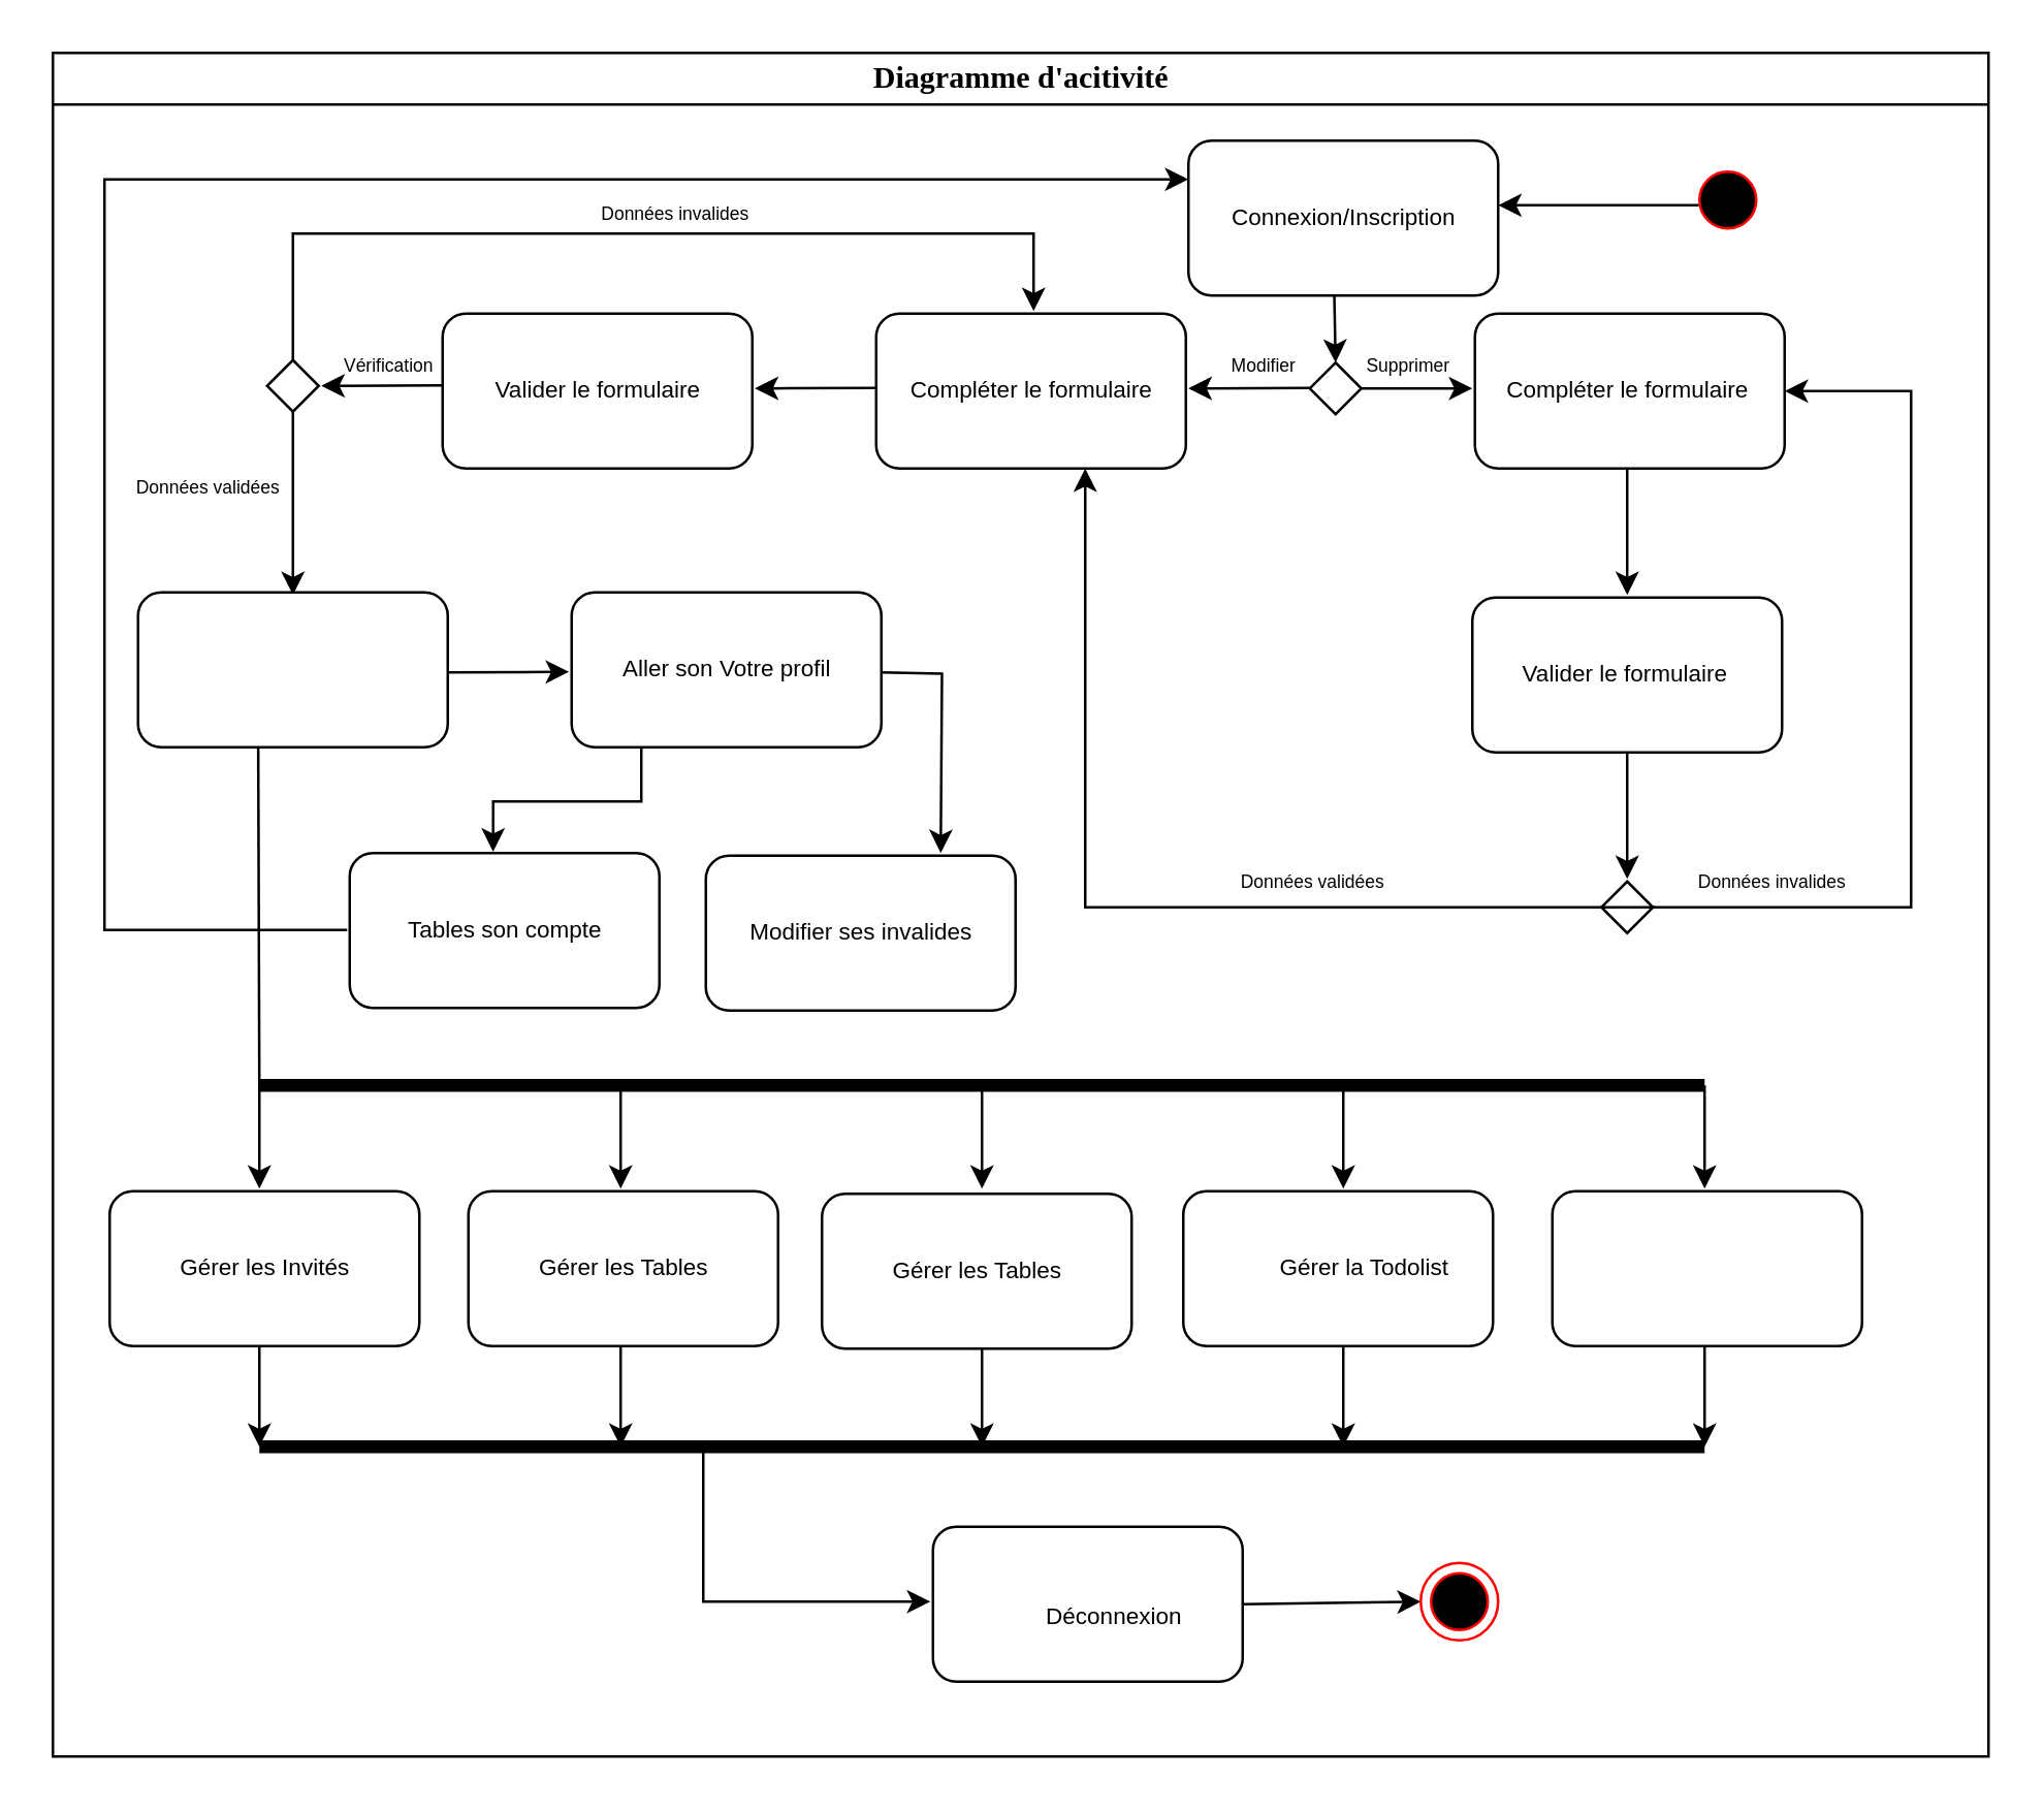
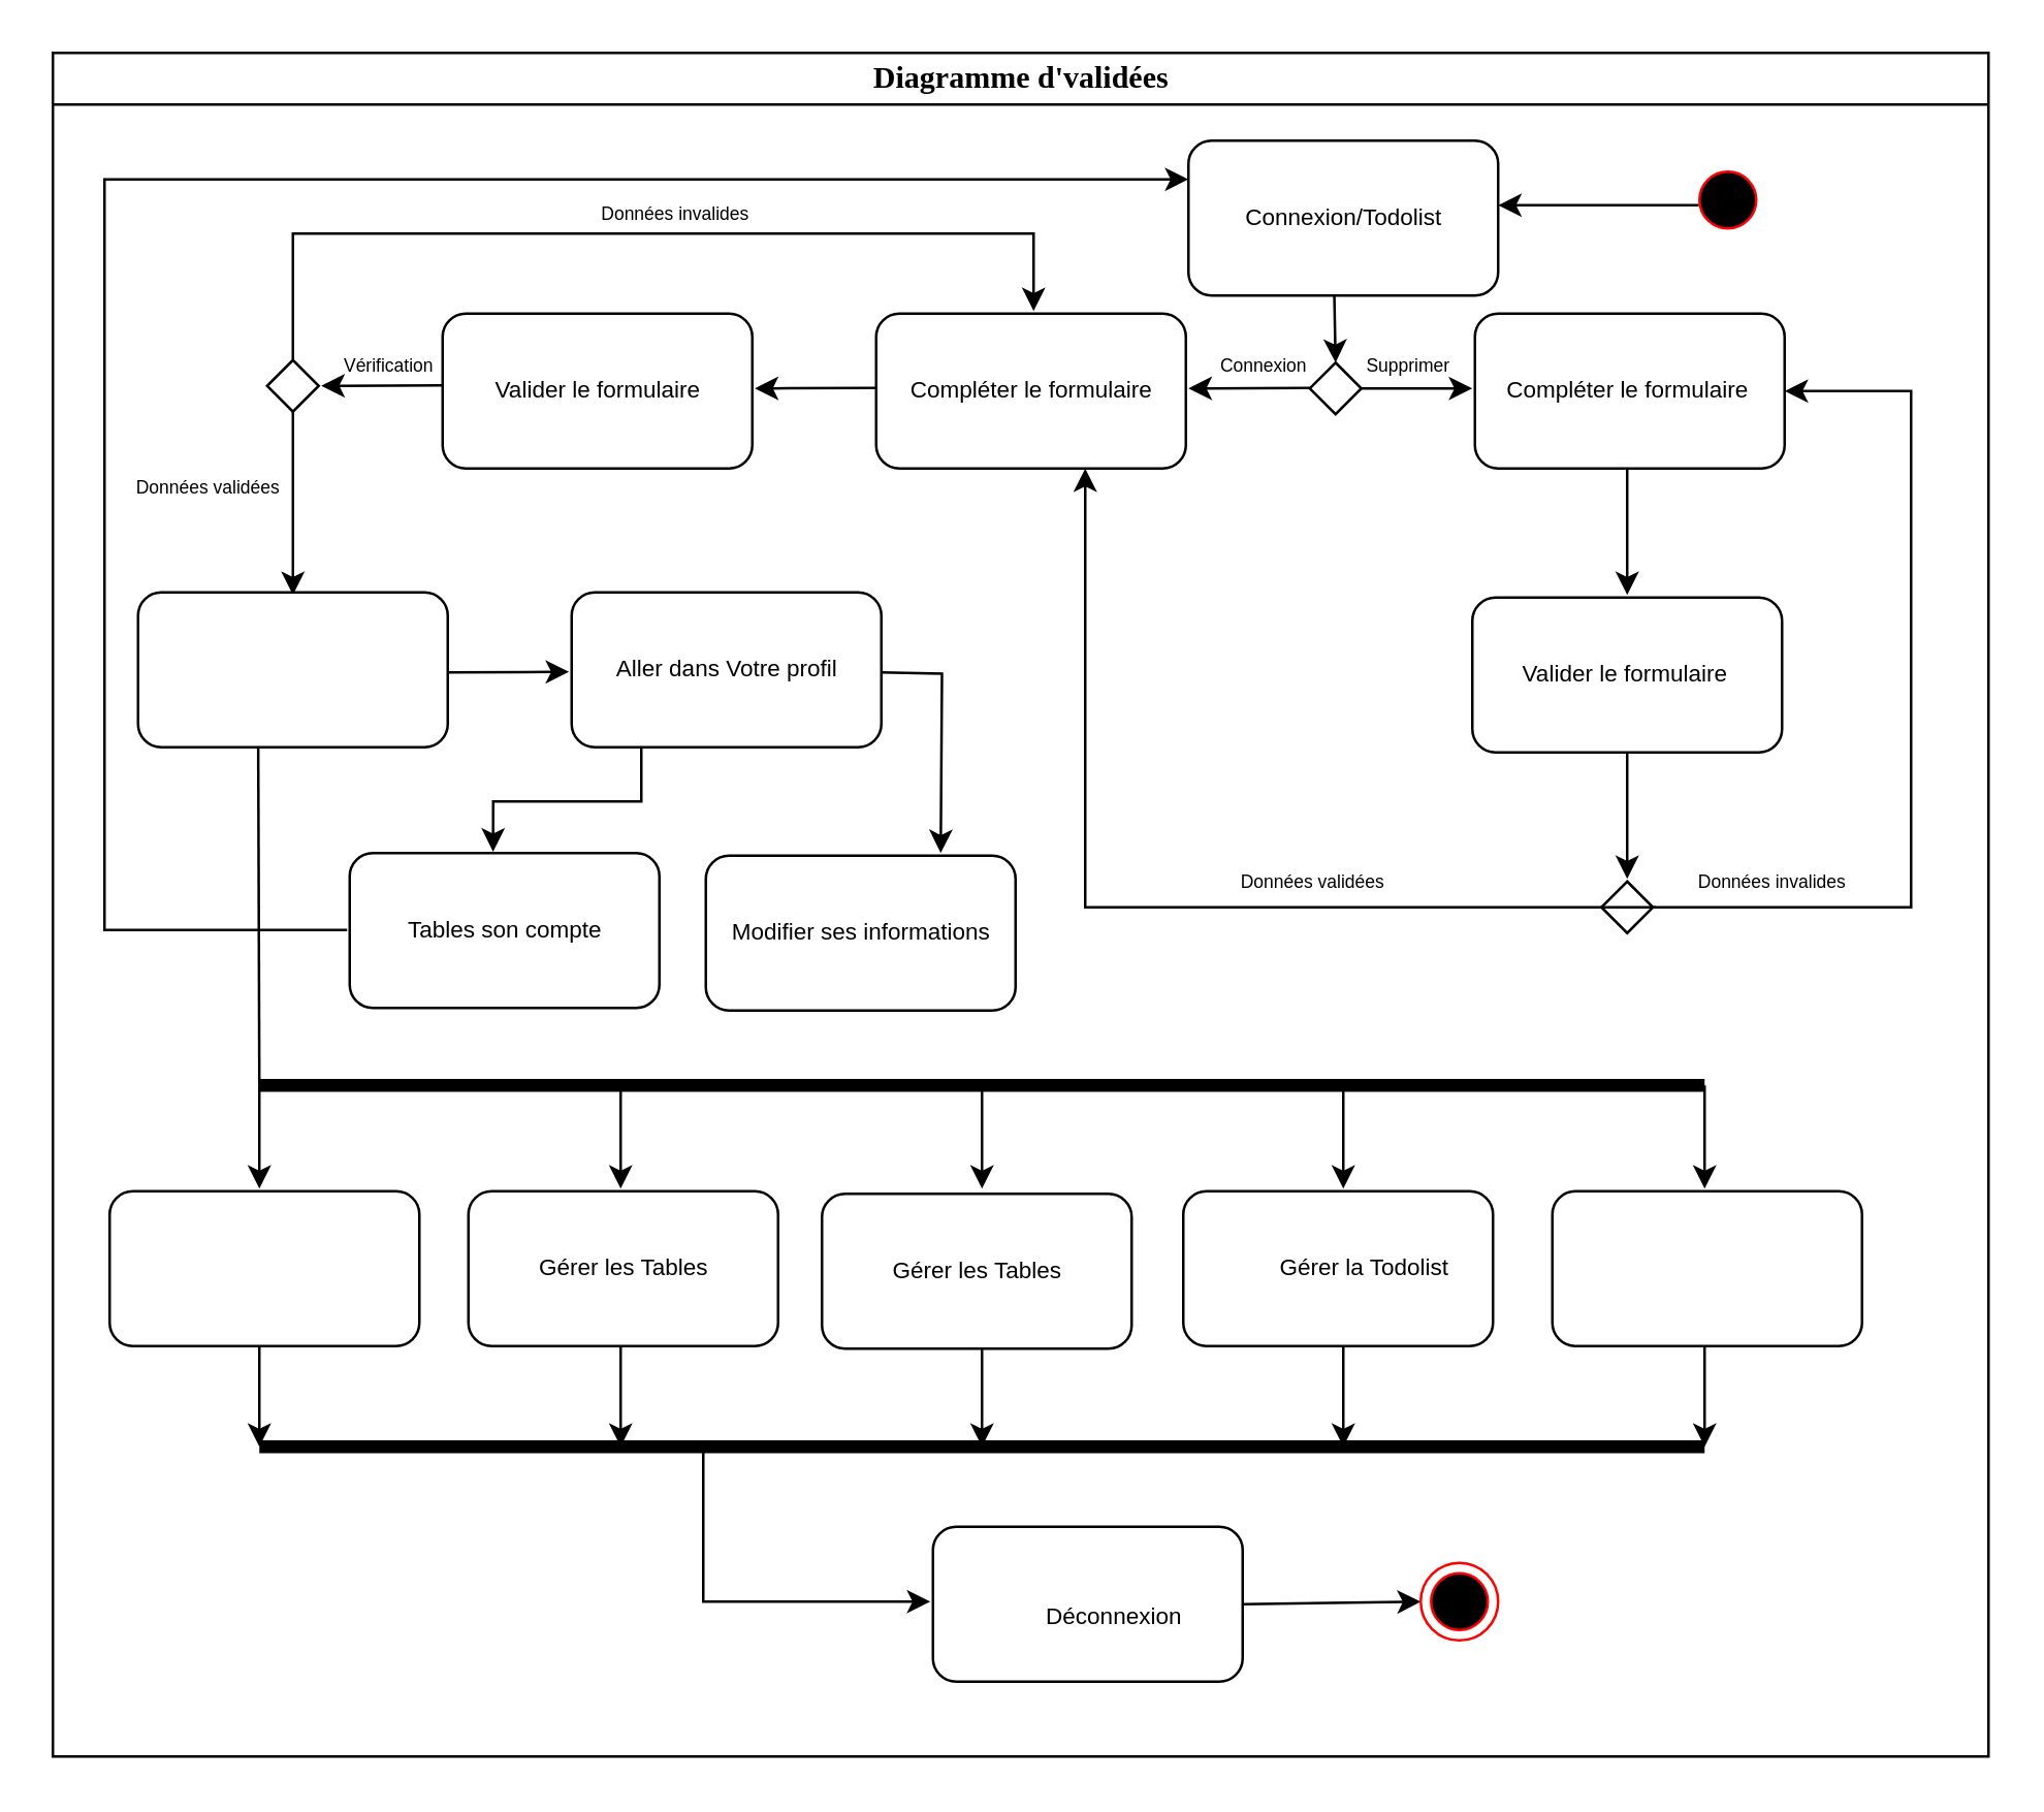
- <mxCell id="2" value="Diagramme d'acitivité" style="swimlane;html=1;childLayout=stackLayout;startSize=20;rounded=0;shadow=0;comic=0;labelBackgroundColor=none;strokeWidth=1;fontFamily=Verdana;fontSize=12;align=center;" parent="1" vertex="1"><mxGeometry x="20" y="20" width="750" height="660" as="geometry" /></mxCell>
+ <mxCell id="2" value="Diagramme d'validées" style="swimlane;html=1;childLayout=stackLayout;startSize=20;rounded=0;shadow=0;comic=0;labelBackgroundColor=none;strokeWidth=1;fontFamily=Verdana;fontSize=12;align=center;" parent="1" vertex="1"><mxGeometry x="20" y="20" width="750" height="660" as="geometry" /></mxCell>
- <mxCell id="25" value="Connexion/Inscription" style="text;html=1;resizable=0;autosize=1;align=center;verticalAlign=middle;points=[];fillColor=none;strokeColor=none;rounded=0;fontSize=9;" vertex="1" parent="1"><mxGeometry x="465" y="74" width="110" height="20" as="geometry" /></mxCell>
+ <mxCell id="25" value="Connexion/Todolist" style="text;html=1;resizable=0;autosize=1;align=center;verticalAlign=middle;points=[];fillColor=none;strokeColor=none;rounded=0;fontSize=9;" vertex="1" parent="1"><mxGeometry x="465" y="74" width="110" height="20" as="geometry" /></mxCell>
- <mxCell id="28" value="Modifier" style="text;html=1;resizable=0;autosize=1;align=center;verticalAlign=middle;points=[];fillColor=none;strokeColor=none;rounded=0;fontSize=7;" vertex="1" parent="1"><mxGeometry x="459" y="132" width="60" height="20" as="geometry" /></mxCell>
+ <mxCell id="28" value="Connexion" style="text;html=1;resizable=0;autosize=1;align=center;verticalAlign=middle;points=[];fillColor=none;strokeColor=none;rounded=0;fontSize=7;" vertex="1" parent="1"><mxGeometry x="459" y="132" width="60" height="20" as="geometry" /></mxCell>
- <mxCell id="52" value="Aller son Votre profil" style="text;html=1;resizable=0;autosize=1;align=center;verticalAlign=middle;points=[];fillColor=none;strokeColor=none;rounded=0;fontSize=9;" vertex="1" parent="1"><mxGeometry x="226" y="249" width="110" height="20" as="geometry" /></mxCell>
+ <mxCell id="52" value="Aller dans Votre profil" style="text;html=1;resizable=0;autosize=1;align=center;verticalAlign=middle;points=[];fillColor=none;strokeColor=none;rounded=0;fontSize=9;" vertex="1" parent="1"><mxGeometry x="226" y="249" width="110" height="20" as="geometry" /></mxCell>
- <mxCell id="54" value="Modifier ses invalides" style="text;html=1;resizable=0;autosize=1;align=center;verticalAlign=middle;points=[];fillColor=none;strokeColor=none;rounded=0;fontSize=9;" vertex="1" parent="1"><mxGeometry x="273" y="351" width="120" height="20" as="geometry" /></mxCell>
+ <mxCell id="54" value="Modifier ses informations" style="text;html=1;resizable=0;autosize=1;align=center;verticalAlign=middle;points=[];fillColor=none;strokeColor=none;rounded=0;fontSize=9;" vertex="1" parent="1"><mxGeometry x="273" y="351" width="120" height="20" as="geometry" /></mxCell>
- <mxCell id="60" value="Gérer les Invités" style="text;html=1;resizable=0;autosize=1;align=center;verticalAlign=middle;points=[];fillColor=none;strokeColor=none;rounded=0;fontSize=9;" vertex="1" parent="1"><mxGeometry x="57" y="481" width="90" height="20" as="geometry" /></mxCell>
